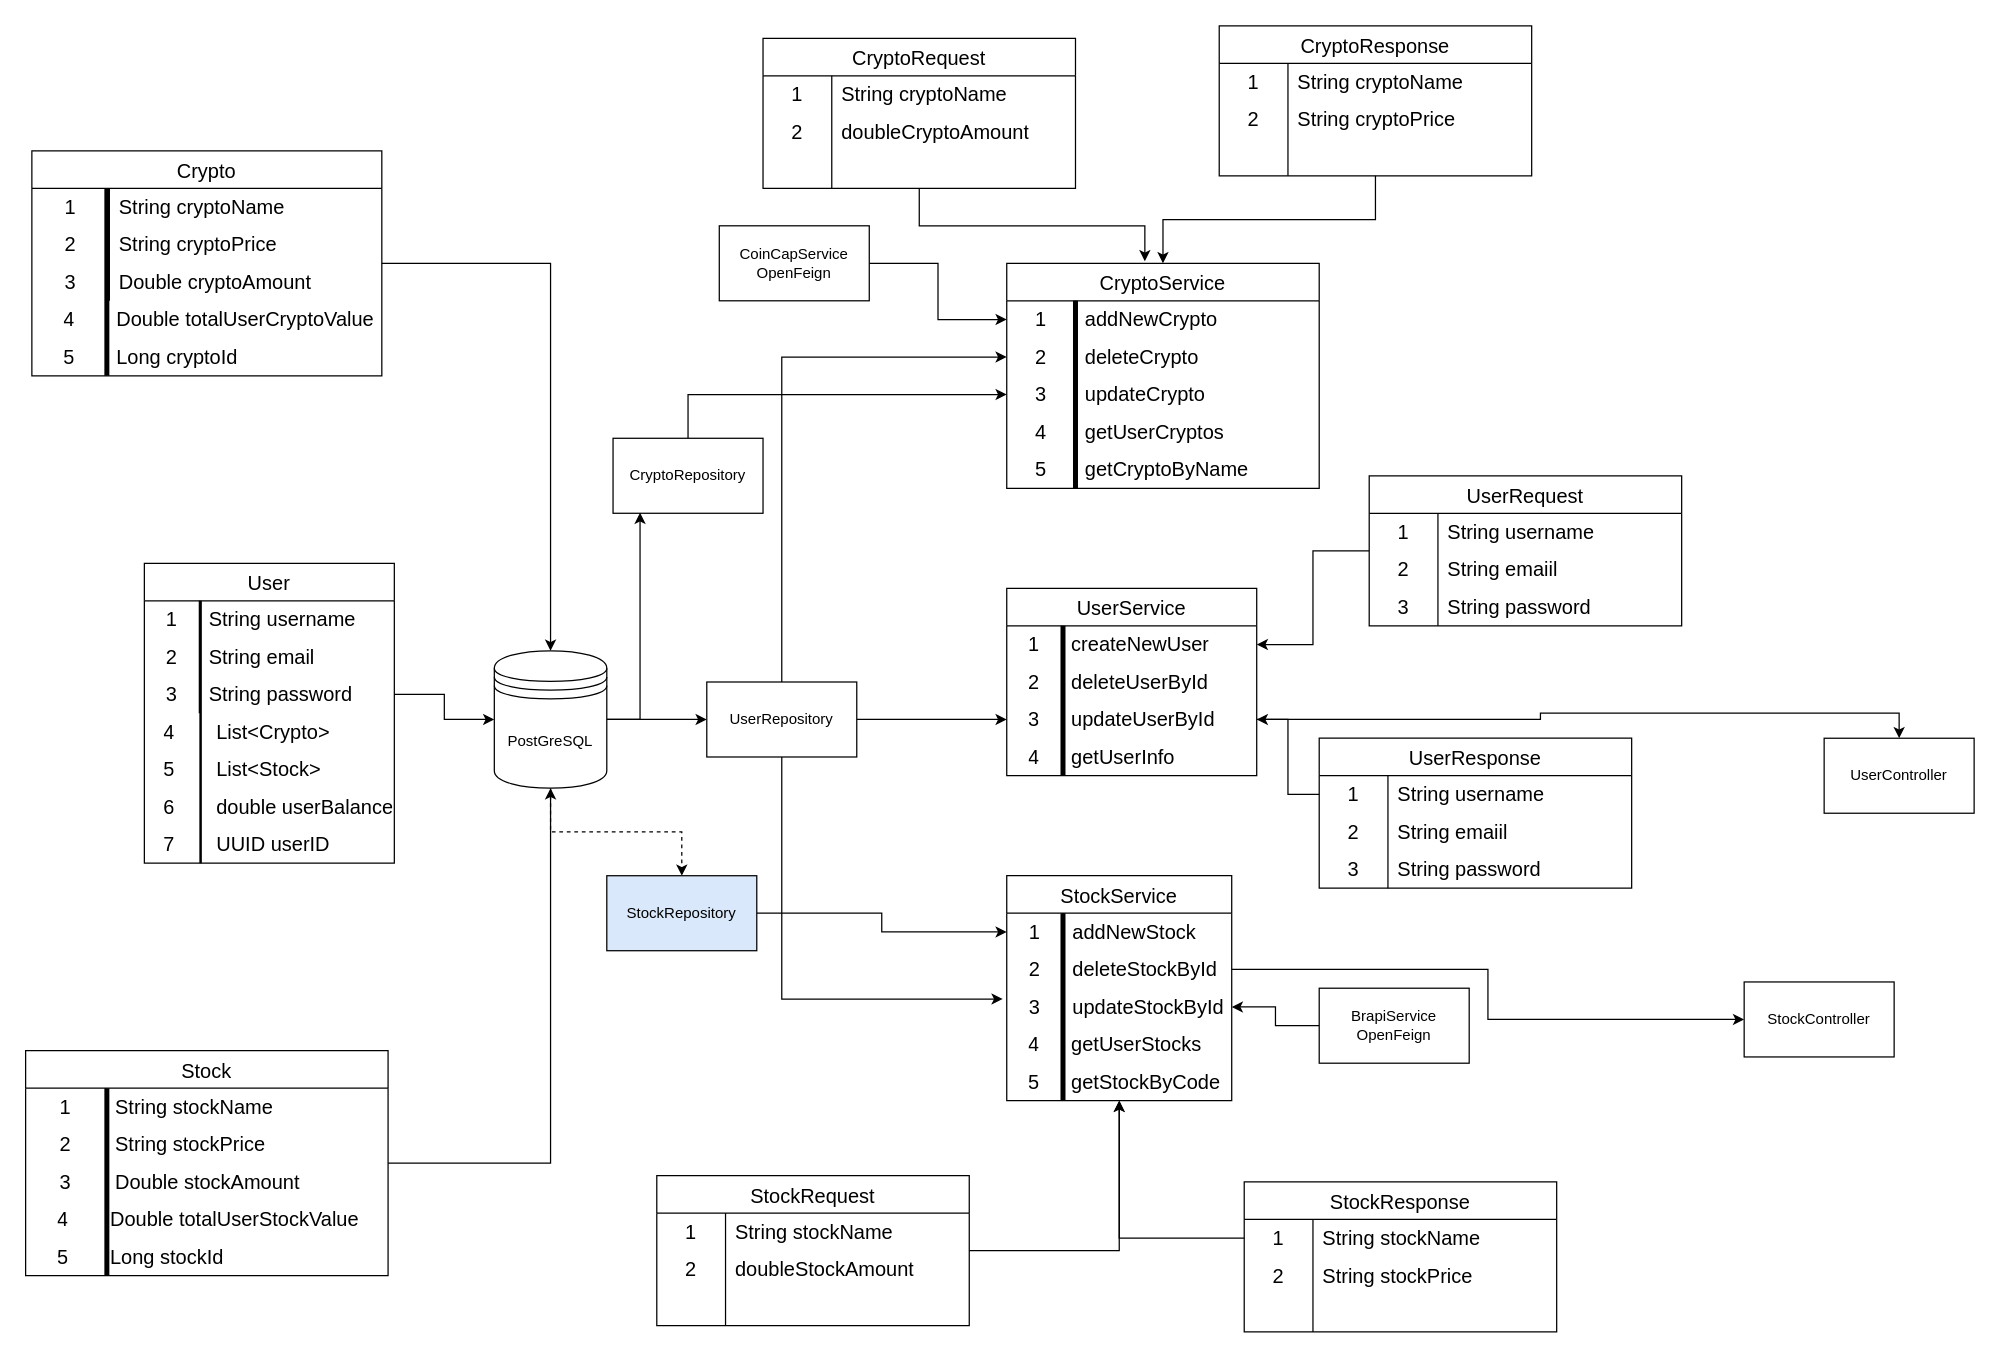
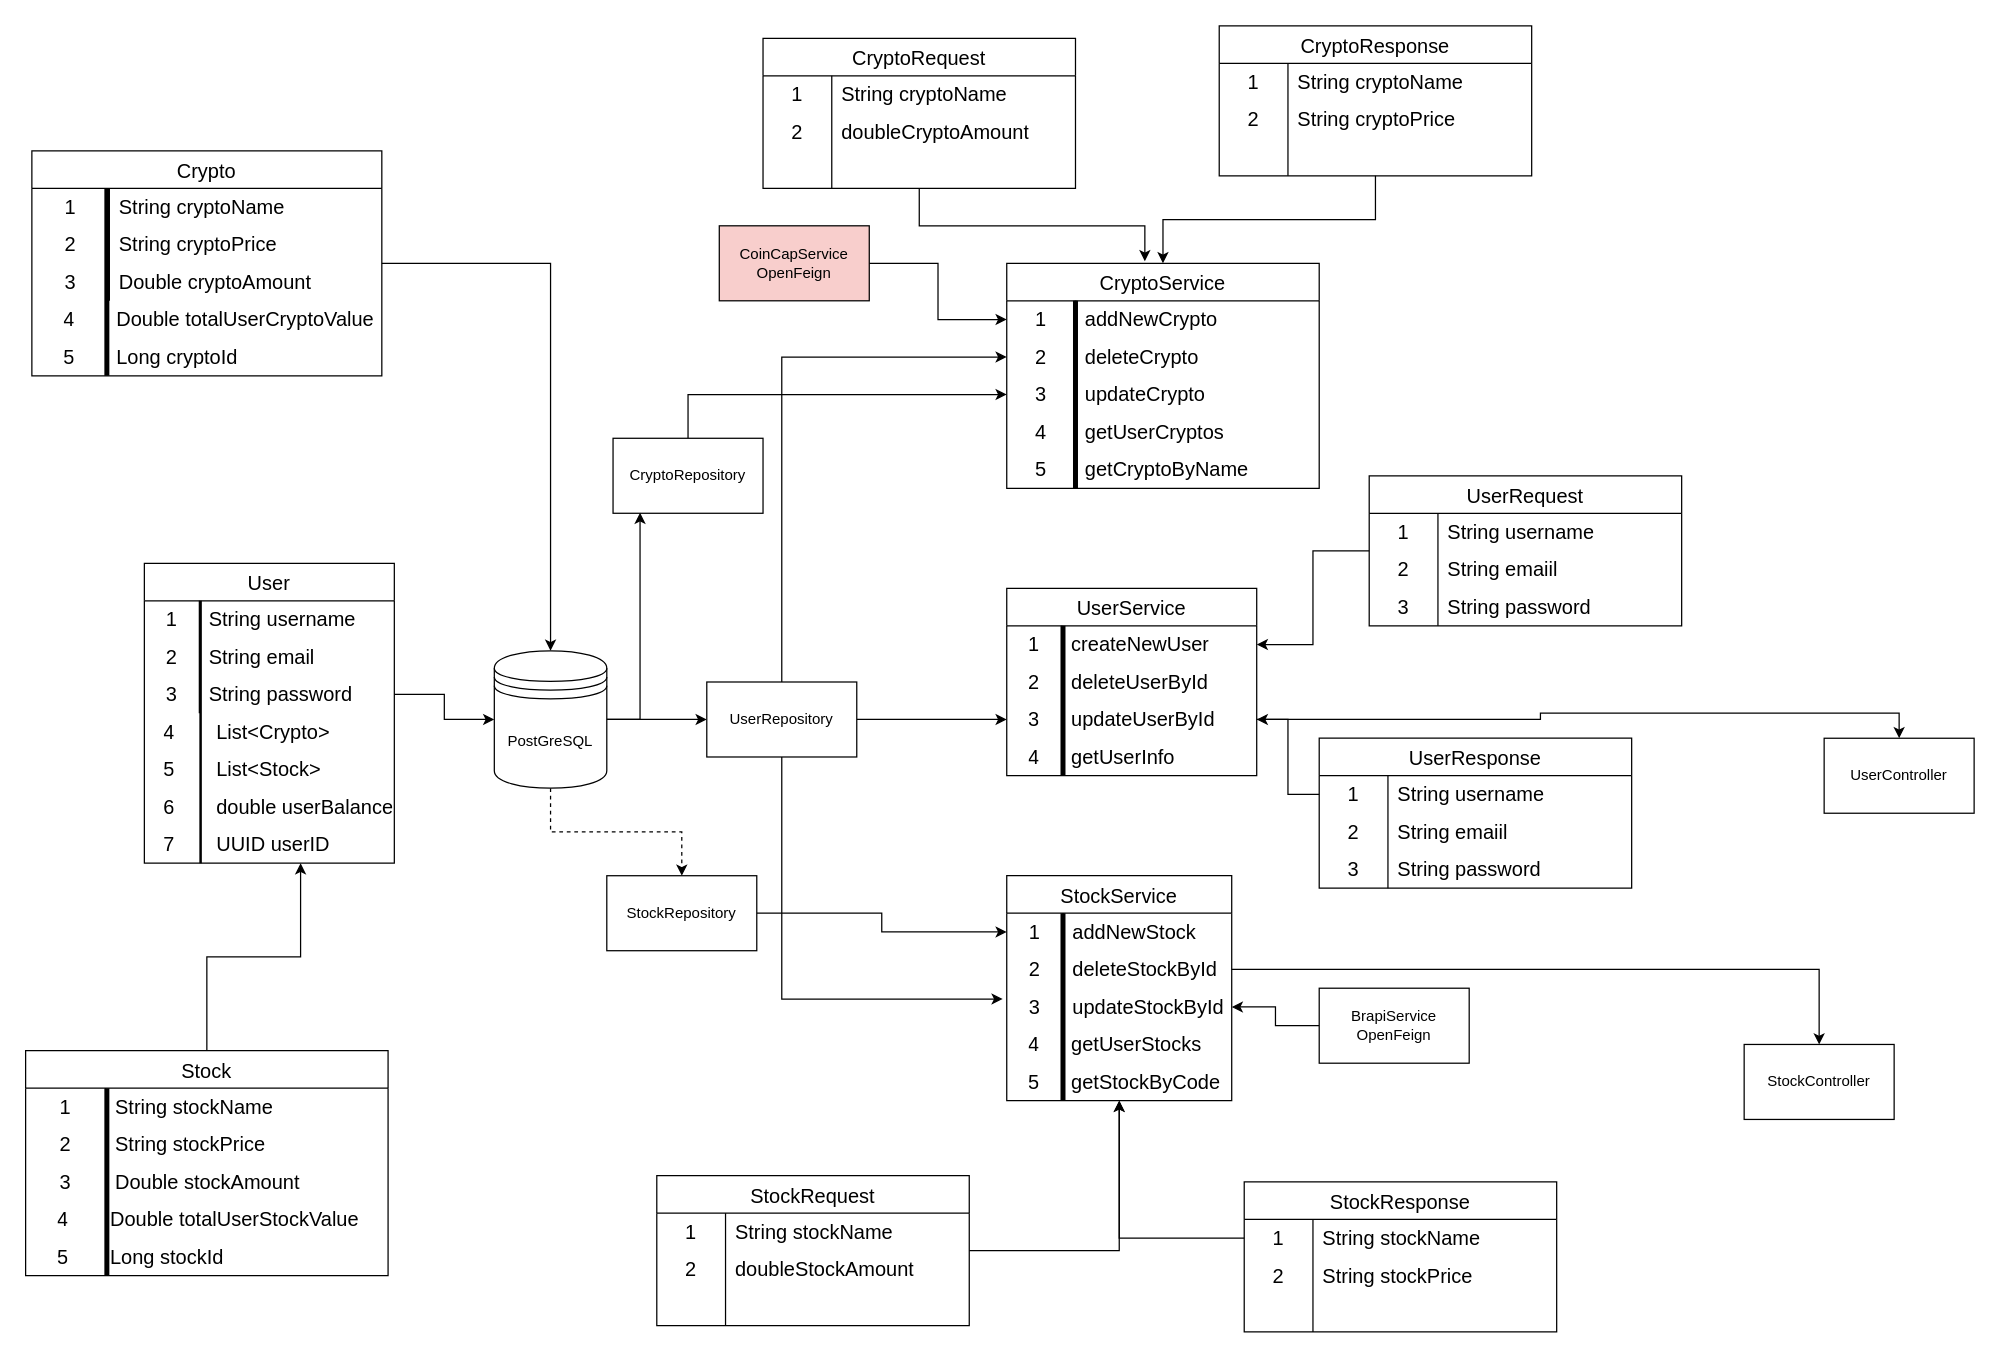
- <mxCell id="172" value="&lt;div&gt;CoinCapService&lt;/div&gt;&lt;div&gt;OpenFeign&lt;/div&gt;" style="rounded=0;whiteSpace=wrap;html=1;" vertex="1" parent="1"><mxGeometry x="575" y="180" width="120" height="60" as="geometry" /></mxCell>
+ <mxCell id="172" value="&lt;div&gt;CoinCapService&lt;/div&gt;&lt;div&gt;OpenFeign&lt;/div&gt;" style="rounded=0;whiteSpace=wrap;html=1;fillColor=#f8cecc;" vertex="1" parent="1"><mxGeometry x="575" y="180" width="120" height="60" as="geometry" /></mxCell>
- <mxCell id="126" value="StockRepository" style="rounded=0;whiteSpace=wrap;html=1;fillColor=#dae8fc;" vertex="1" parent="1"><mxGeometry x="485" y="700" width="120" height="60" as="geometry" /></mxCell>
+ <mxCell id="126" value="StockRepository" style="rounded=0;whiteSpace=wrap;html=1;" vertex="1" parent="1"><mxGeometry x="485" y="700" width="120" height="60" as="geometry" /></mxCell>
- <mxCell id="184" value="StockController" style="rounded=0;whiteSpace=wrap;html=1;" vertex="1" parent="1"><mxGeometry x="1395" y="785" width="120" height="60" as="geometry" /></mxCell>
+ <mxCell id="184" value="StockController" style="rounded=0;whiteSpace=wrap;html=1;" vertex="1" parent="1"><mxGeometry x="1395" y="835" width="120" height="60" as="geometry" /></mxCell>
- <mxCell id="30" style="edgeStyle=orthogonalEdgeStyle;rounded=0;orthogonalLoop=1;jettySize=auto;html=1;entryX=0.5;entryY=1;entryDx=0;entryDy=0;" edge="1" parent="1" source="31" target="43"><mxGeometry relative="1" as="geometry" /></mxCell>
+ <mxCell id="30" style="edgeStyle=orthogonalEdgeStyle;rounded=0;orthogonalLoop=1;jettySize=auto;html=1;" edge="1" parent="1" source="31" target="119"><mxGeometry relative="1" as="geometry" /></mxCell>
